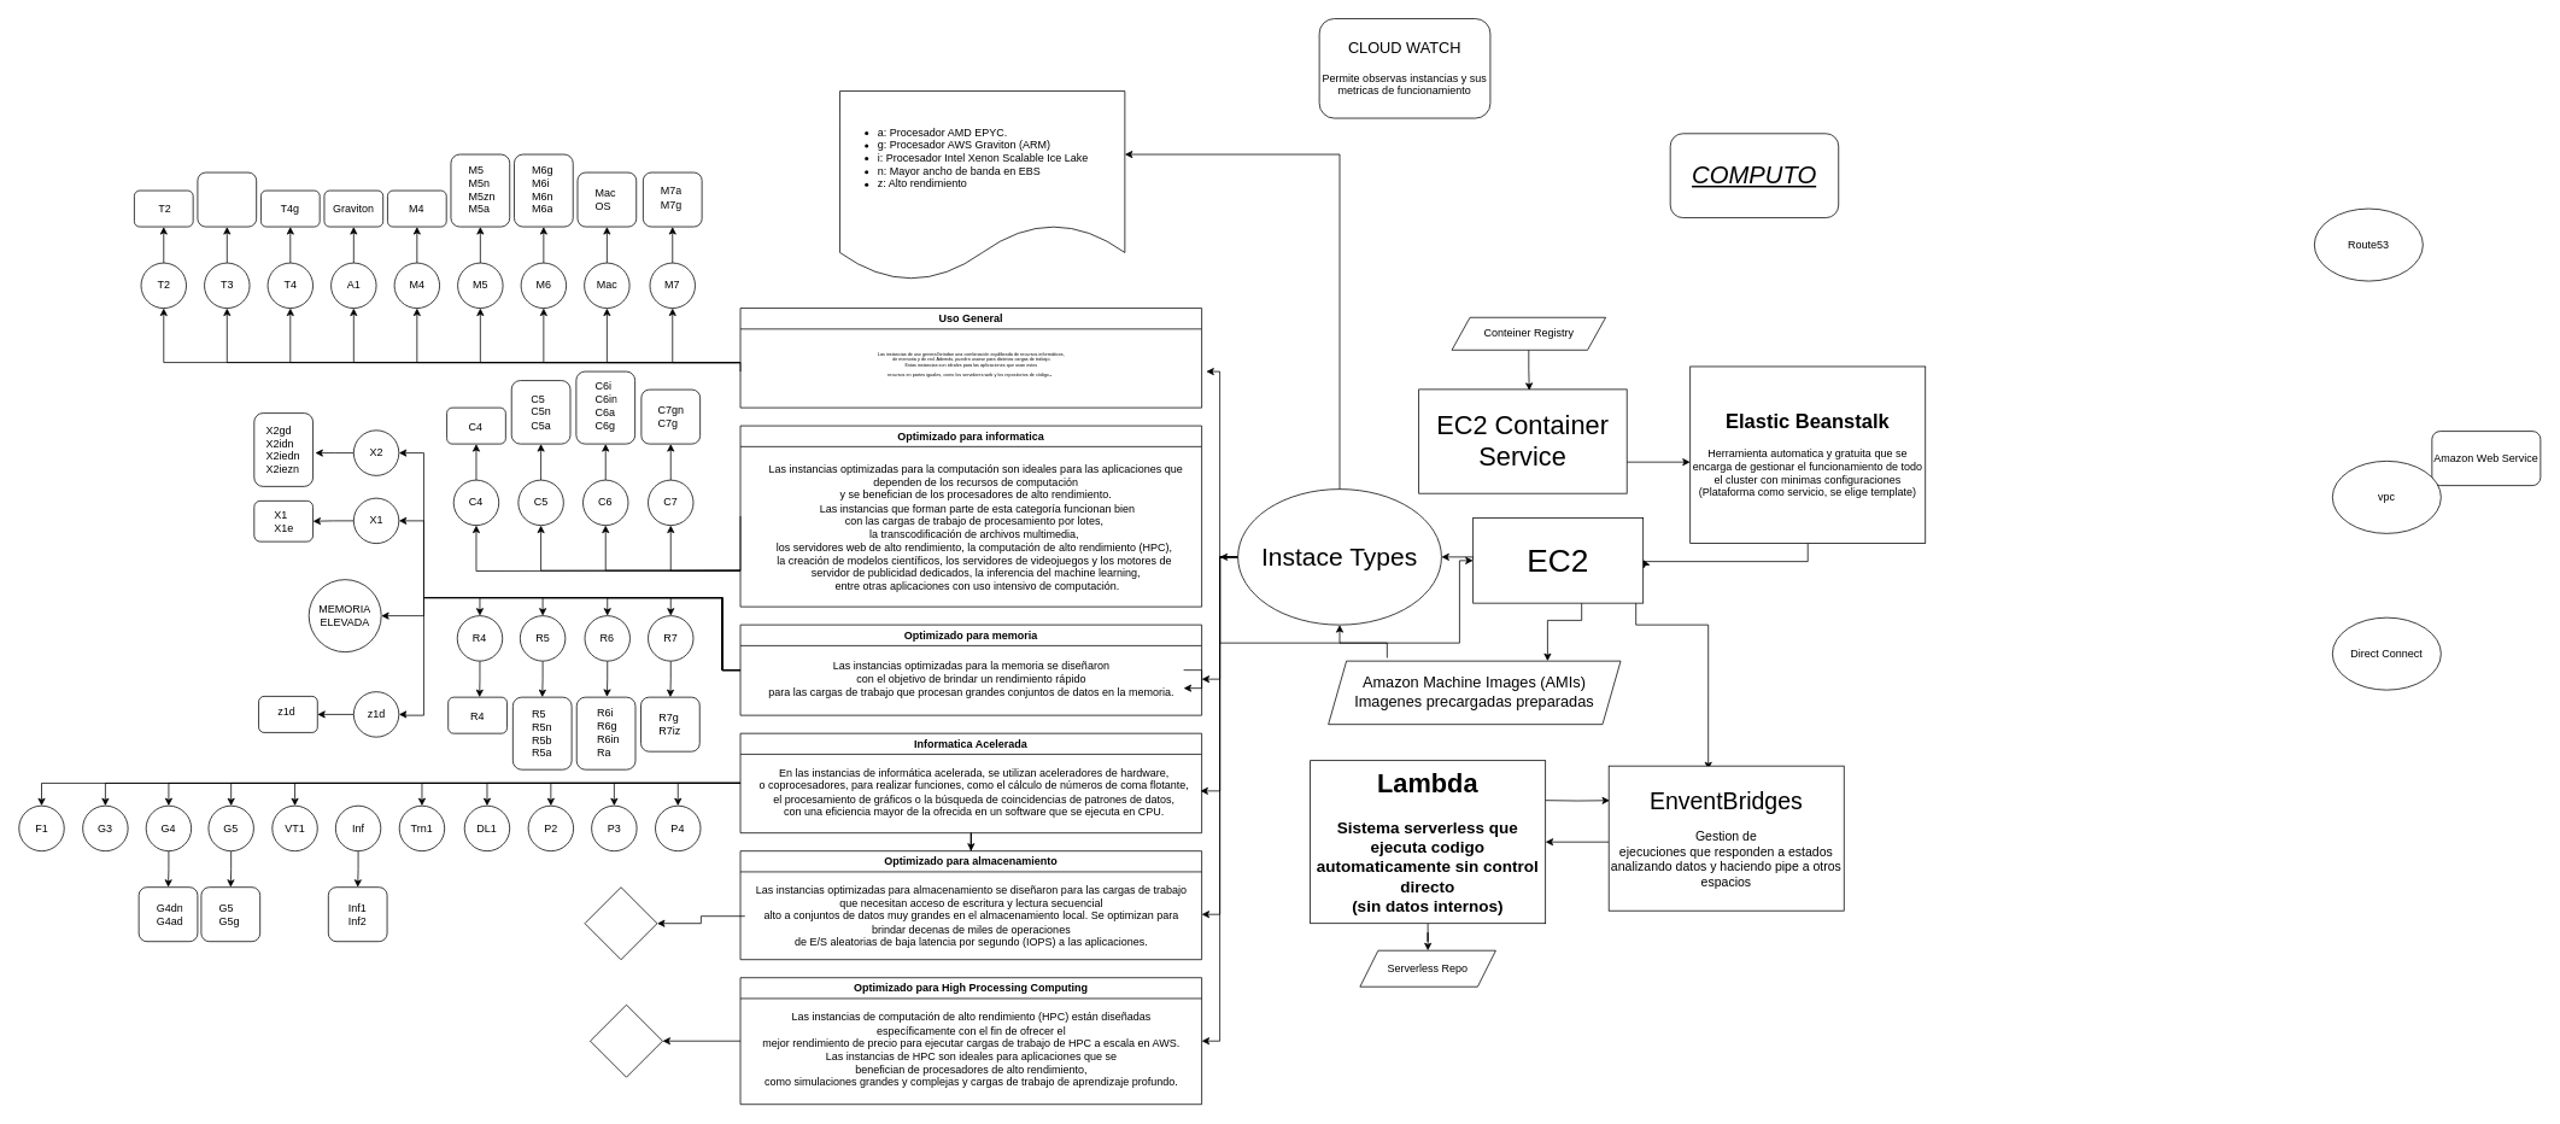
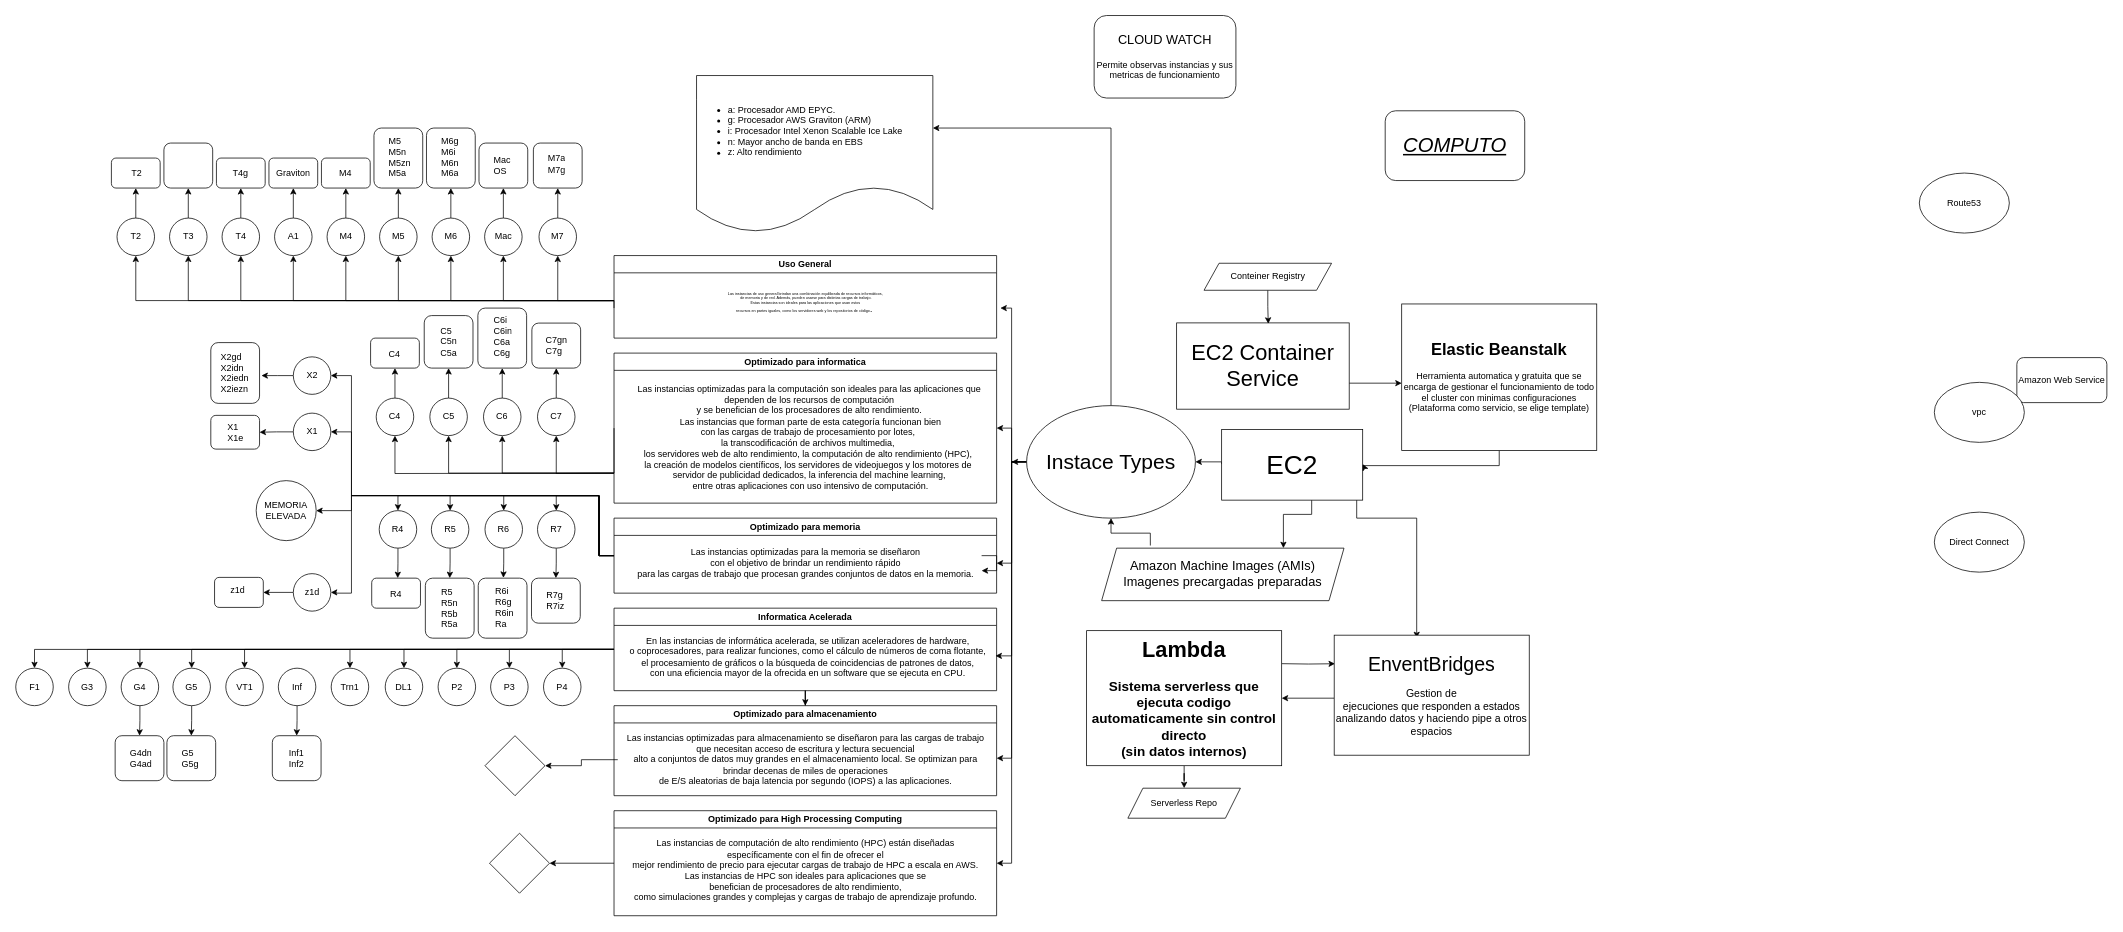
- <mxCell id="8" style="edgeStyle=orthogonalEdgeStyle;rounded=0;orthogonalLoop=1;jettySize=auto;html=1;exitX=0;exitY=0.5;exitDx=0;exitDy=0;" parent="1" source="15" target="6" edge="1"><mxGeometry relative="1" as="geometry" /></mxCell>
+ <mxCell id="8" style="edgeStyle=orthogonalEdgeStyle;rounded=0;orthogonalLoop=1;jettySize=auto;html=1;exitX=0;exitY=0.5;exitDx=0;exitDy=0;entryX=1;entryY=0.5;entryDx=0;entryDy=0;" parent="1" source="15" target="30" edge="1"><mxGeometry relative="1" as="geometry" /></mxCell>
